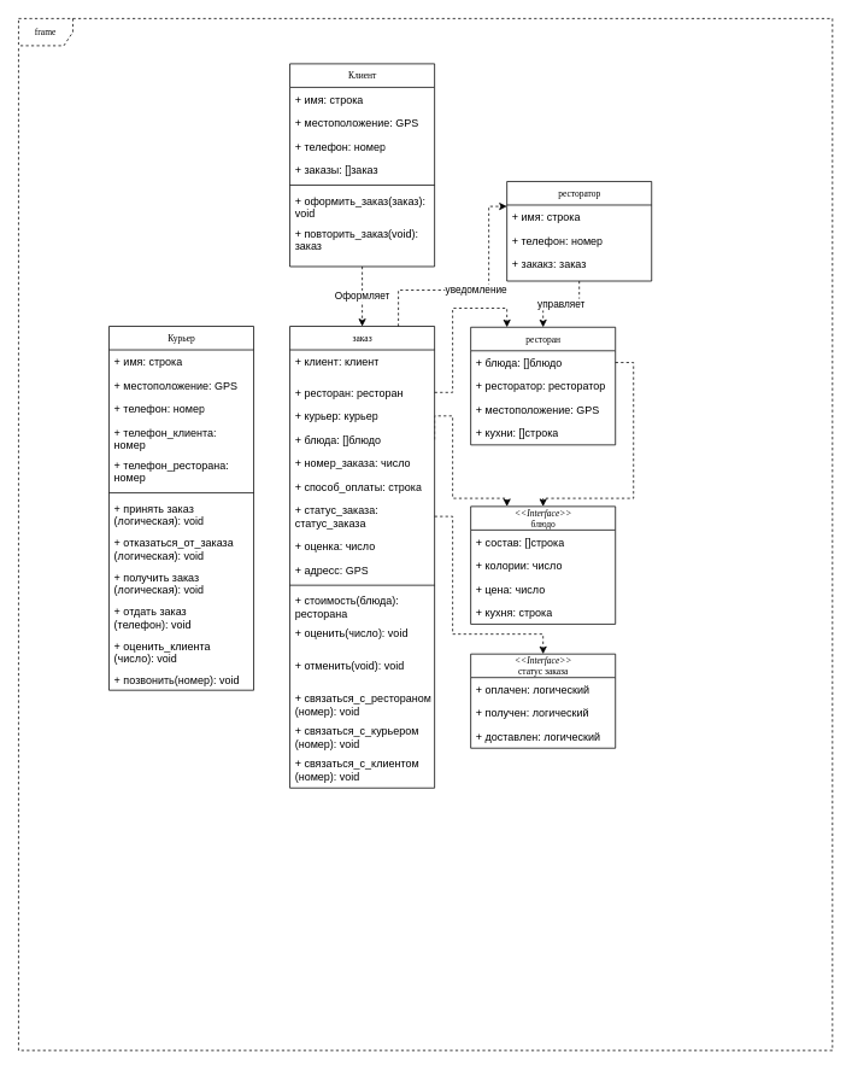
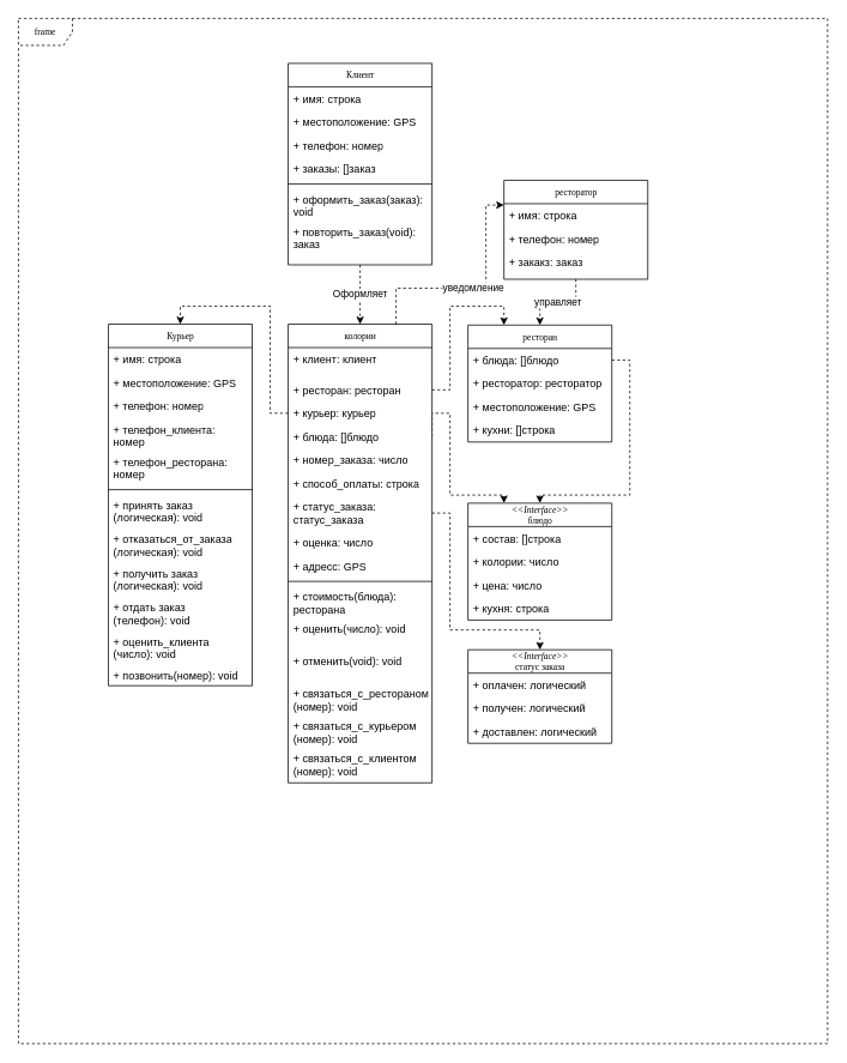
+ <mxCell id="40" style="edgeStyle=orthogonalEdgeStyle;rounded=0;orthogonalLoop=1;jettySize=auto;html=1;exitX=0;exitY=0.5;exitDx=0;exitDy=0;entryX=0.5;entryY=0;entryDx=0;entryDy=0;dashed=1;strokeColor=#000000;" parent="1" source="8" target="22" edge="1"><mxGeometry relative="1" as="geometry" /></mxCell>
- <mxCell id="5" value="заказ" style="swimlane;html=1;fontStyle=0;childLayout=stackLayout;horizontal=1;startSize=26;fillColor=none;horizontalStack=0;resizeParent=1;resizeLast=0;collapsible=1;marginBottom=0;swimlaneFillColor=#ffffff;rounded=0;shadow=0;comic=0;labelBackgroundColor=none;strokeColor=#000000;strokeWidth=1;fontFamily=Verdana;fontSize=10;fontColor=#000000;align=center;" parent="1" vertex="1"><mxGeometry x="320" y="360" width="160" height="510" as="geometry" /></mxCell>
+ <mxCell id="5" value="колории" style="swimlane;html=1;fontStyle=0;childLayout=stackLayout;horizontal=1;startSize=26;fillColor=none;horizontalStack=0;resizeParent=1;resizeLast=0;collapsible=1;marginBottom=0;swimlaneFillColor=#ffffff;rounded=0;shadow=0;comic=0;labelBackgroundColor=none;strokeColor=#000000;strokeWidth=1;fontFamily=Verdana;fontSize=10;fontColor=#000000;align=center;" parent="1" vertex="1"><mxGeometry x="320" y="360" width="160" height="510" as="geometry" /></mxCell>
